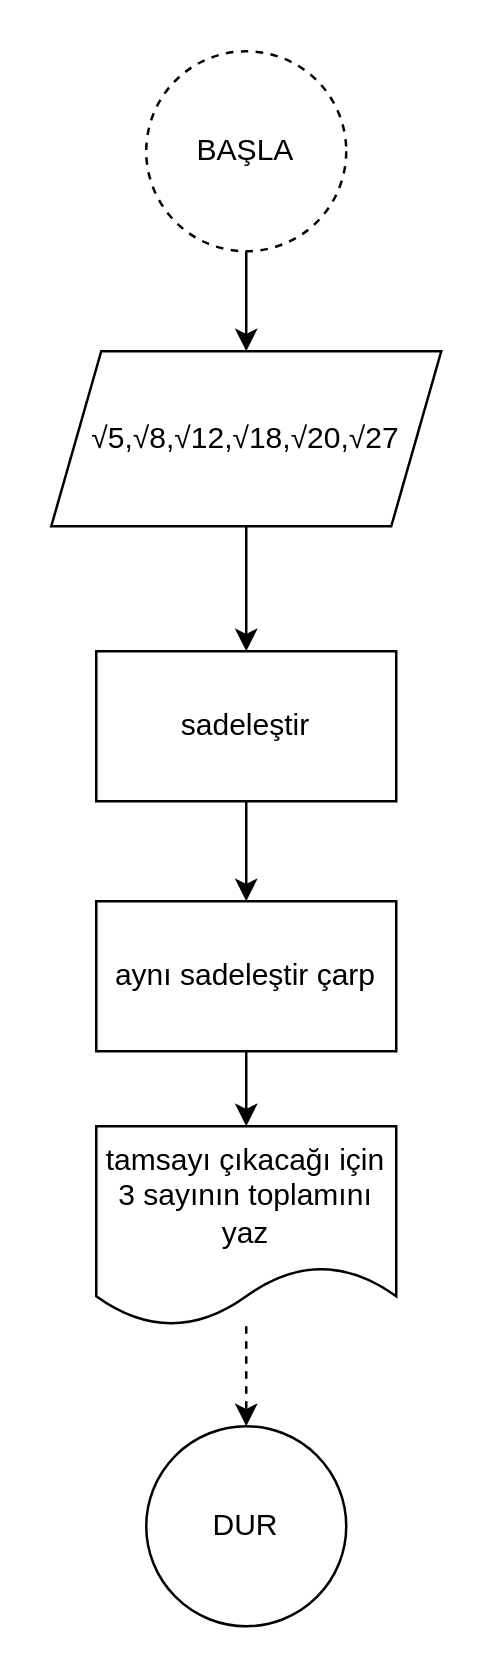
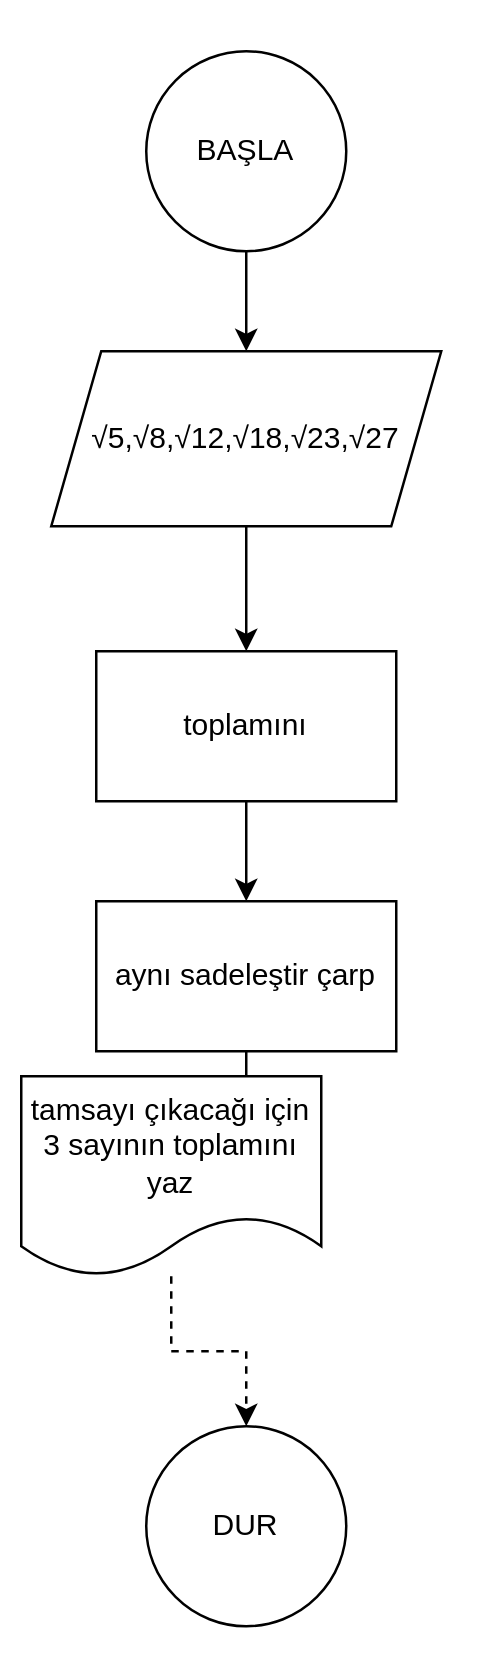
- <mxCell id="4" value="BAŞLA" style="ellipse;whiteSpace=wrap;html=1;aspect=fixed;dashed=1;" vertex="1" parent="1"><mxGeometry x="58" y="20" width="80" height="80" as="geometry" /></mxCell>
+ <mxCell id="4" value="BAŞLA" style="ellipse;whiteSpace=wrap;html=1;aspect=fixed;" vertex="1" parent="1"><mxGeometry x="58" y="20" width="80" height="80" as="geometry" /></mxCell>
- <mxCell id="6" value="√5,√8,√12,√18,√20,√27" style="shape=parallelogram;perimeter=parallelogramPerimeter;whiteSpace=wrap;html=1;fixedSize=1;" vertex="1" parent="1"><mxGeometry x="20" y="140" width="156" height="70" as="geometry" /></mxCell>
+ <mxCell id="6" value="√5,√8,√12,√18,√23,√27" style="shape=parallelogram;perimeter=parallelogramPerimeter;whiteSpace=wrap;html=1;fixedSize=1;" vertex="1" parent="1"><mxGeometry x="20" y="140" width="156" height="70" as="geometry" /></mxCell>
- <mxCell id="8" value="sadeleştir" style="whiteSpace=wrap;html=1;" vertex="1" parent="1"><mxGeometry x="38" y="260" width="120" height="60" as="geometry" /></mxCell>
+ <mxCell id="8" value="toplamını" style="whiteSpace=wrap;html=1;" vertex="1" parent="1"><mxGeometry x="38" y="260" width="120" height="60" as="geometry" /></mxCell>
- <mxCell id="12" value="tamsayı çıkacağı için 3 sayının toplamını yaz" style="shape=document;whiteSpace=wrap;html=1;boundedLbl=1;" vertex="1" parent="1"><mxGeometry x="38" y="450" width="120" height="80" as="geometry" /></mxCell>
+ <mxCell id="12" value="tamsayı çıkacağı için 3 sayının toplamını yaz" style="shape=document;whiteSpace=wrap;html=1;boundedLbl=1;" vertex="1" parent="1"><mxGeometry x="8" y="430" width="120" height="80" as="geometry" /></mxCell>
